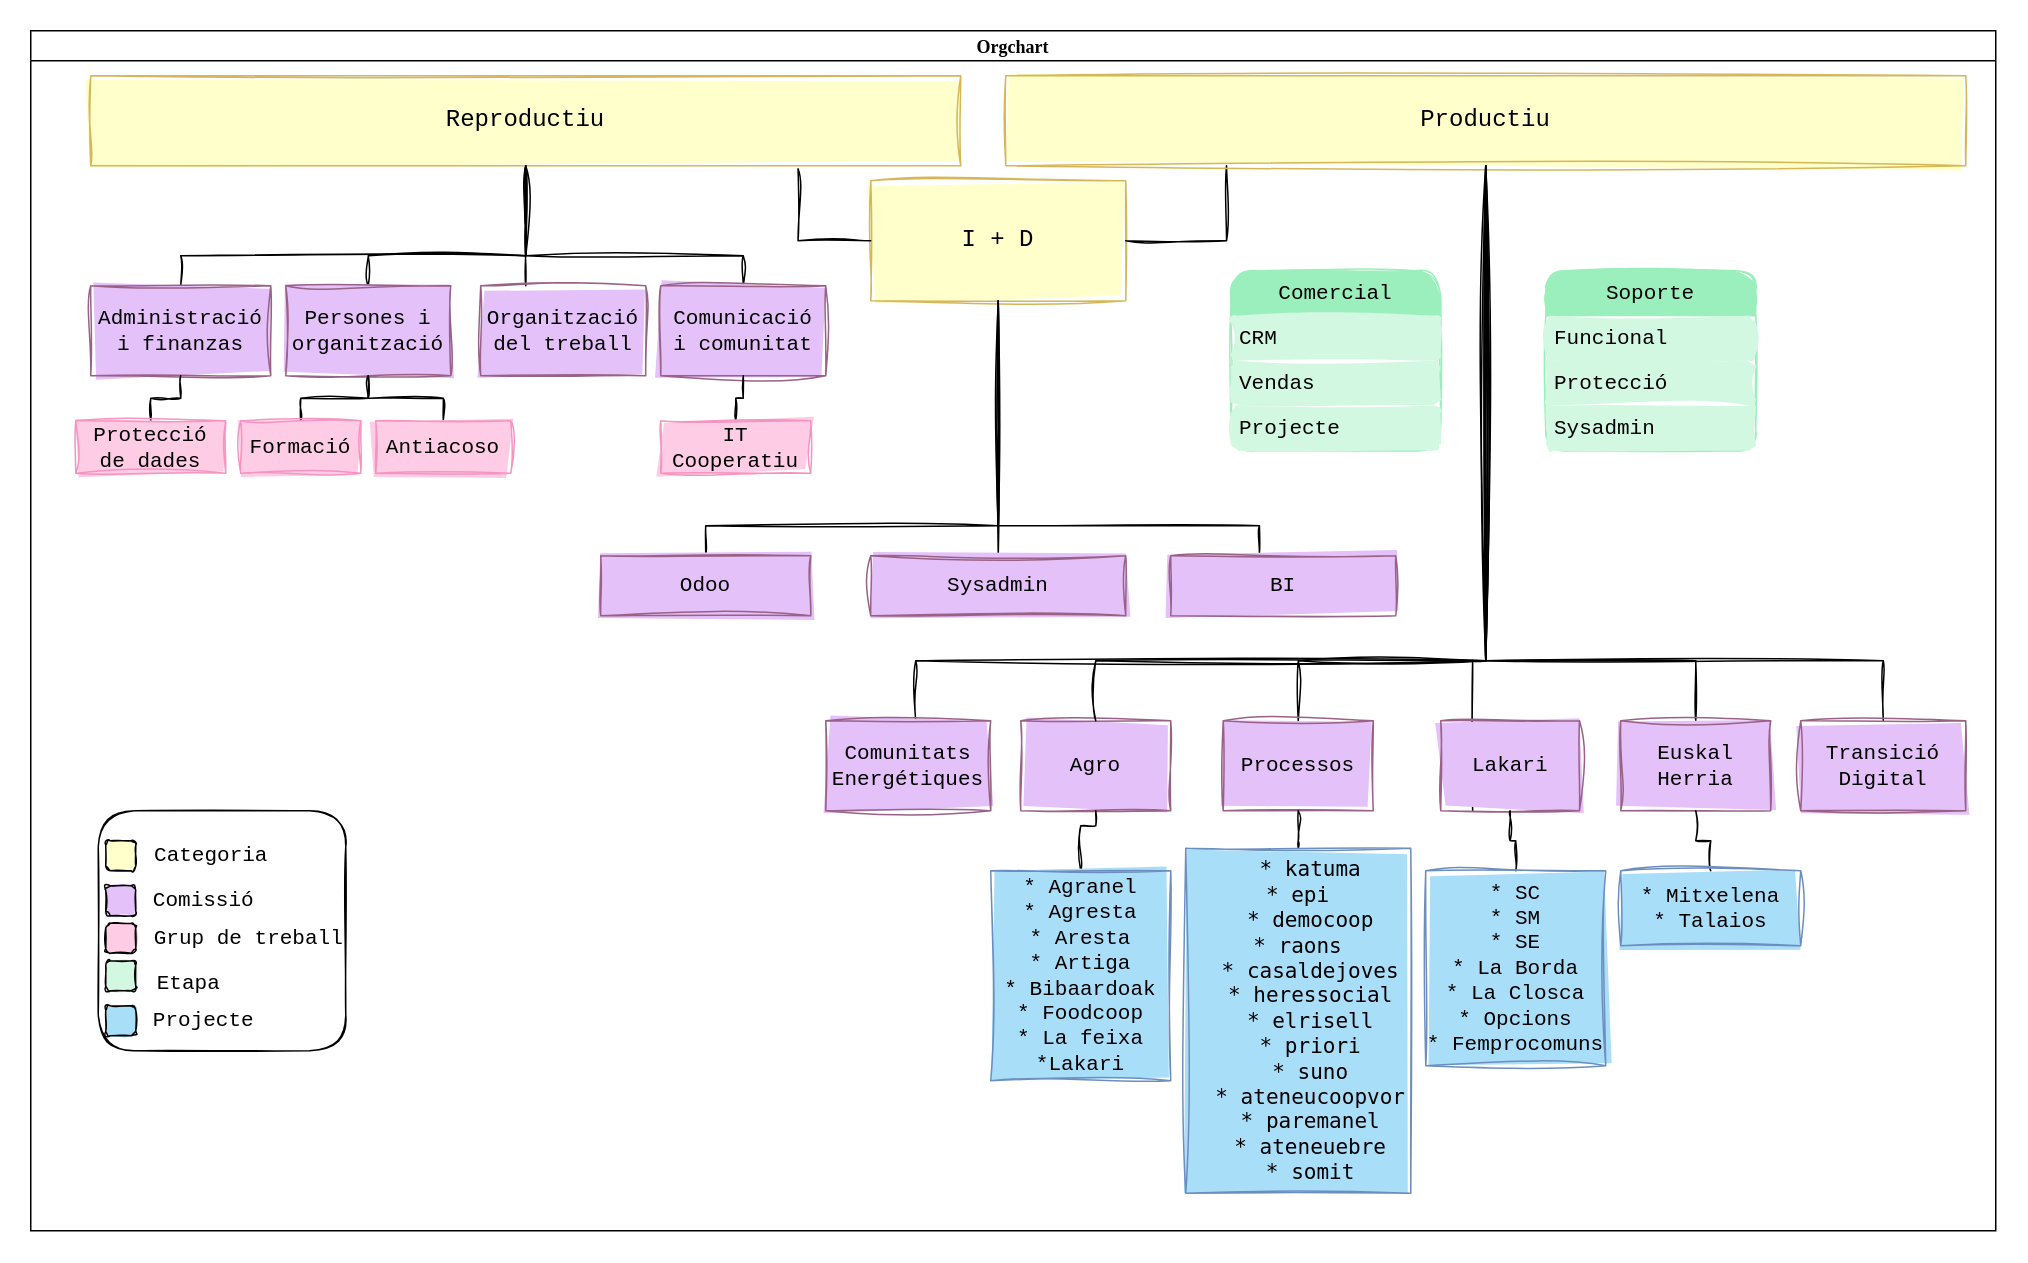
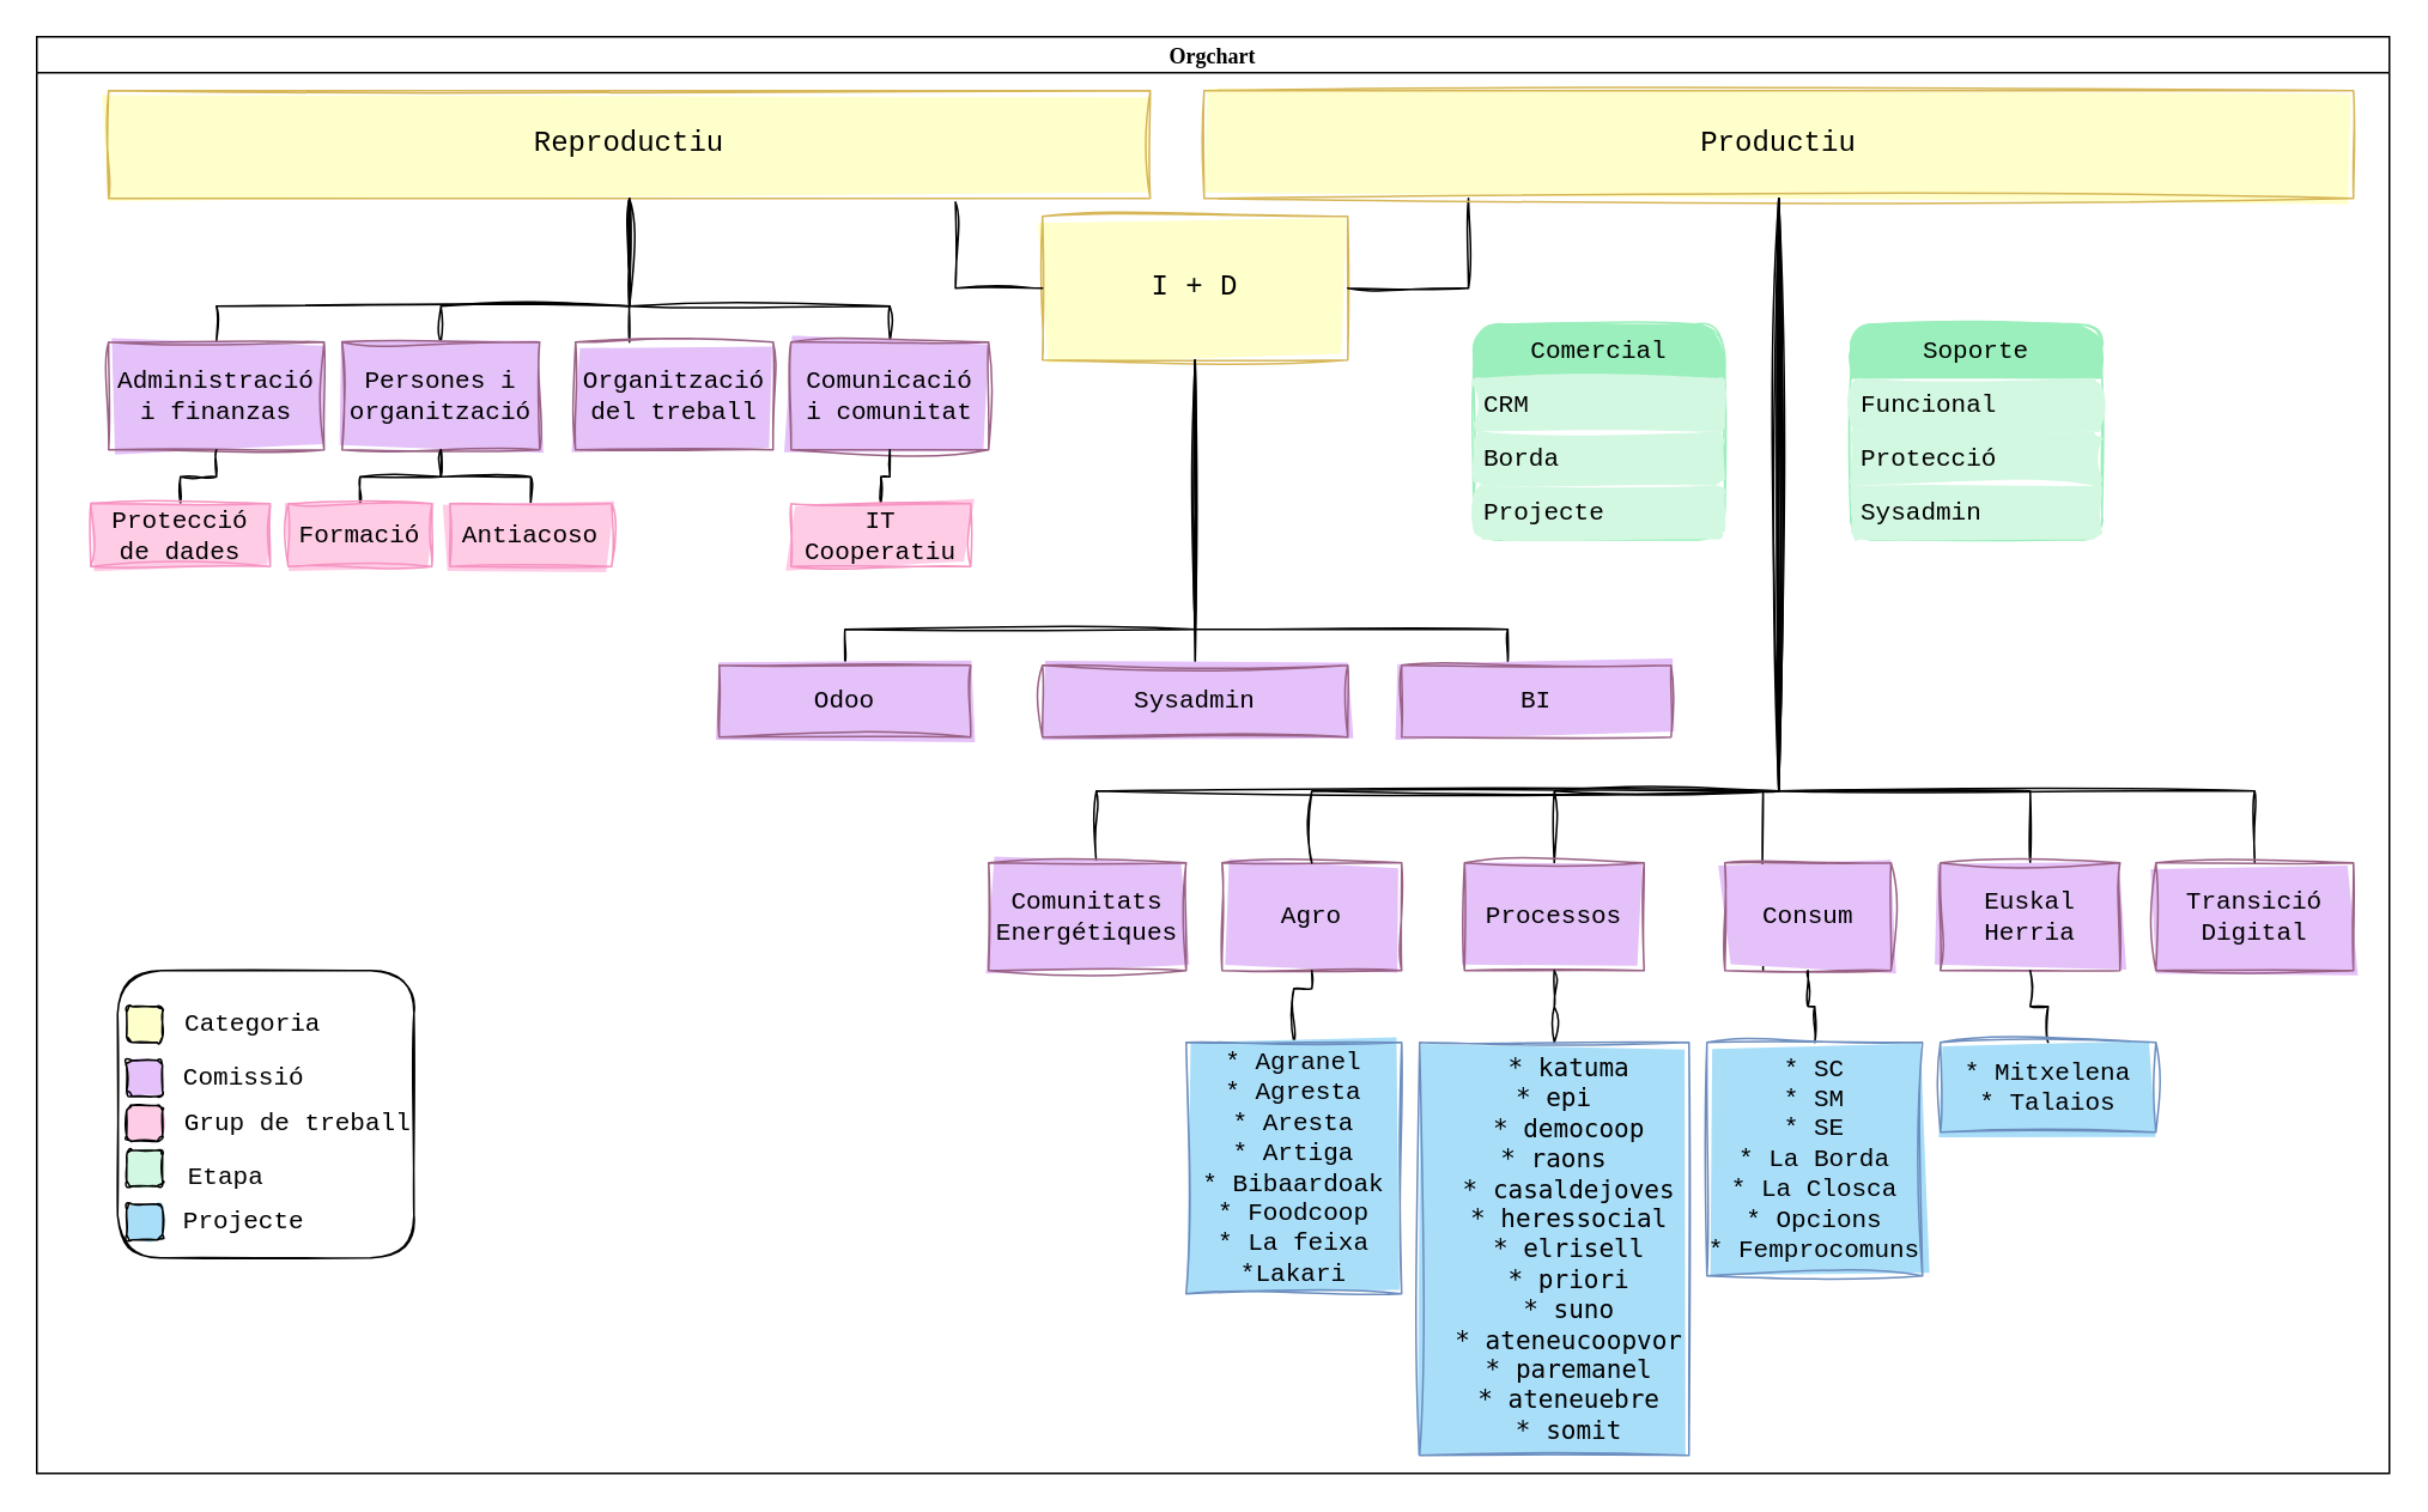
- <mxCell id="53" value="Vendas" style="text;strokeColor=none;fillColor=#D3F8E2;align=left;verticalAlign=middle;spacingLeft=4;spacingRight=4;overflow=hidden;points=[[0,0.5],[1,0.5]];portConstraint=eastwest;rotatable=0;whiteSpace=wrap;html=1;rounded=1;shadow=0;glass=0;sketch=1;fillStyle=solid;fontFamily=Courier New;fontSize=14;" vertex="1" parent="51"><mxGeometry y="60" width="140" height="30" as="geometry" /></mxCell>
+ <mxCell id="53" value="Borda" style="text;strokeColor=none;fillColor=#D3F8E2;align=left;verticalAlign=middle;spacingLeft=4;spacingRight=4;overflow=hidden;points=[[0,0.5],[1,0.5]];portConstraint=eastwest;rotatable=0;whiteSpace=wrap;html=1;rounded=1;shadow=0;glass=0;sketch=1;fillStyle=solid;fontFamily=Courier New;fontSize=14;" vertex="1" parent="51"><mxGeometry y="60" width="140" height="30" as="geometry" /></mxCell>
- <mxCell id="38" value="Lakari" style="whiteSpace=wrap;html=1;align=center;treeFolding=1;treeMoving=1;newEdgeStyle={&quot;edgeStyle&quot;:&quot;elbowEdgeStyle&quot;,&quot;startArrow&quot;:&quot;none&quot;,&quot;endArrow&quot;:&quot;none&quot;};fillColor=#E4C1F9;strokeColor=#996185;gradientColor=none;fontStyle=0;fontSize=14;sketch=1;curveFitting=1;jiggle=2;shadow=0;glass=0;rounded=0;fillStyle=solid;fontFamily=Courier New;" vertex="1" parent="2"><mxGeometry x="940" y="460" width="92.5" height="60" as="geometry" /></mxCell>
+ <mxCell id="38" value="Consum" style="whiteSpace=wrap;html=1;align=center;treeFolding=1;treeMoving=1;newEdgeStyle={&quot;edgeStyle&quot;:&quot;elbowEdgeStyle&quot;,&quot;startArrow&quot;:&quot;none&quot;,&quot;endArrow&quot;:&quot;none&quot;};fillColor=#E4C1F9;strokeColor=#996185;gradientColor=none;fontStyle=0;fontSize=14;sketch=1;curveFitting=1;jiggle=2;shadow=0;glass=0;rounded=0;fillStyle=solid;fontFamily=Courier New;" vertex="1" parent="2"><mxGeometry x="940" y="460" width="92.5" height="60" as="geometry" /></mxCell>
- <mxCell id="42" value="&lt;pre class=&quot;code highlight&quot; lang=&quot;yaml&quot;&gt;&lt;span class=&quot;line&quot; data-testid=&quot;content&quot; id=&quot;LC49&quot; lang=&quot;yaml&quot;&gt;&lt;span class=&quot;&quot;&gt;  &lt;/span&gt;*&lt;span class=&quot;&quot;&gt; &lt;/span&gt;&lt;span class=&quot;hljs-string&quot;&gt;katuma&lt;/span&gt;&lt;span class=&quot;&quot;&gt;&lt;/span&gt;&lt;/span&gt;&lt;span class=&quot;line&quot; data-testid=&quot;content&quot; id=&quot;LC50&quot; lang=&quot;yaml&quot;&gt;&lt;br&gt;* &lt;span class=&quot;hljs-string&quot;&gt;epi&lt;/span&gt;&lt;span class=&quot;&quot;&gt;&lt;/span&gt;&lt;/span&gt;&lt;br&gt;&lt;span class=&quot;line&quot; data-testid=&quot;content&quot; id=&quot;LC51&quot; lang=&quot;yaml&quot;&gt;&lt;span class=&quot;&quot;&gt;  &lt;/span&gt;*&lt;span class=&quot;&quot;&gt; &lt;/span&gt;&lt;span class=&quot;hljs-string&quot;&gt;democoop&lt;/span&gt;&lt;span class=&quot;&quot;&gt;&lt;/span&gt;&lt;/span&gt;&lt;span class=&quot;line&quot; data-testid=&quot;content&quot; id=&quot;LC52&quot; lang=&quot;yaml&quot;&gt;&lt;br&gt;*&lt;span class=&quot;&quot;&gt; &lt;/span&gt;&lt;span class=&quot;hljs-string&quot;&gt;raons&lt;/span&gt;&lt;span class=&quot;&quot;&gt;&lt;/span&gt;&lt;/span&gt;&lt;br&gt;&lt;span class=&quot;line&quot; data-testid=&quot;content&quot; id=&quot;LC53&quot; lang=&quot;yaml&quot;&gt;&lt;span class=&quot;&quot;&gt;  &lt;/span&gt;*&lt;span class=&quot;&quot;&gt; &lt;/span&gt;&lt;span class=&quot;hljs-string&quot;&gt;casaldejoves&lt;/span&gt;&lt;span class=&quot;&quot;&gt;&lt;/span&gt;&lt;/span&gt;&lt;br&gt;&lt;span class=&quot;line&quot; data-testid=&quot;content&quot; id=&quot;LC54&quot; lang=&quot;yaml&quot;&gt;&lt;span class=&quot;&quot;&gt;  &lt;/span&gt;*&lt;span class=&quot;&quot;&gt; &lt;/span&gt;&lt;span class=&quot;hljs-string&quot;&gt;heressocial&lt;/span&gt;&lt;span class=&quot;&quot;&gt;&lt;/span&gt;&lt;/span&gt;&lt;br&gt;&lt;span class=&quot;line&quot; data-testid=&quot;content&quot; id=&quot;LC55&quot; lang=&quot;yaml&quot;&gt;&lt;span class=&quot;&quot;&gt;  &lt;/span&gt;*&lt;span class=&quot;&quot;&gt; &lt;/span&gt;&lt;span class=&quot;hljs-string&quot;&gt;elrisell&lt;/span&gt;&lt;span class=&quot;&quot;&gt;&lt;/span&gt;&lt;/span&gt;&lt;br&gt;&lt;span class=&quot;line&quot; data-testid=&quot;content&quot; id=&quot;LC56&quot; lang=&quot;yaml&quot;&gt;&lt;span class=&quot;&quot;&gt;  &lt;/span&gt;*&lt;span class=&quot;&quot;&gt; &lt;/span&gt;&lt;span class=&quot;hljs-string&quot;&gt;priori&lt;/span&gt;&lt;span class=&quot;&quot;&gt;&lt;/span&gt;&lt;/span&gt;&lt;br&gt;&lt;span class=&quot;line&quot; data-testid=&quot;content&quot; id=&quot;LC57&quot; lang=&quot;yaml&quot;&gt;&lt;span class=&quot;&quot;&gt;  &lt;/span&gt;*&lt;span class=&quot;&quot;&gt; &lt;/span&gt;&lt;span class=&quot;hljs-string&quot;&gt;suno&lt;/span&gt;&lt;span class=&quot;&quot;&gt;&lt;/span&gt;&lt;/span&gt;&lt;br&gt;&lt;span class=&quot;line&quot; data-testid=&quot;content&quot; id=&quot;LC58&quot; lang=&quot;yaml&quot;&gt;&lt;span class=&quot;&quot;&gt;  &lt;/span&gt;*&lt;span class=&quot;&quot;&gt; &lt;/span&gt;&lt;span class=&quot;hljs-string&quot;&gt;ateneucoopvor&lt;/span&gt;&lt;span class=&quot;&quot;&gt;&lt;/span&gt;&lt;/span&gt;&lt;br&gt;&lt;span class=&quot;line&quot; data-testid=&quot;content&quot; id=&quot;LC59&quot; lang=&quot;yaml&quot;&gt;&lt;span class=&quot;&quot;&gt;  &lt;/span&gt;*&lt;span class=&quot;&quot;&gt; &lt;/span&gt;&lt;span class=&quot;hljs-string&quot;&gt;paremanel&lt;/span&gt;&lt;span class=&quot;&quot;&gt;&lt;/span&gt;&lt;/span&gt;&lt;br&gt;&lt;span class=&quot;line&quot; data-testid=&quot;content&quot; id=&quot;LC60&quot; lang=&quot;yaml&quot;&gt;&lt;span class=&quot;&quot;&gt;  &lt;/span&gt;*&lt;span class=&quot;&quot;&gt; &lt;/span&gt;&lt;span class=&quot;hljs-string&quot;&gt;ateneuebre&lt;/span&gt;&lt;span class=&quot;&quot;&gt;&lt;/span&gt;&lt;/span&gt;&lt;br&gt;&lt;span class=&quot;line&quot; data-testid=&quot;content&quot; id=&quot;LC61&quot; lang=&quot;yaml&quot;&gt;&lt;span class=&quot;&quot;&gt;  &lt;/span&gt;*&lt;span class=&quot;&quot;&gt; &lt;/span&gt;&lt;span class=&quot;hljs-string&quot;&gt;somit&lt;/span&gt;&lt;/span&gt;&lt;br&gt;&lt;/pre&gt;" style="whiteSpace=wrap;html=1;align=center;treeFolding=1;treeMoving=1;newEdgeStyle={&quot;edgeStyle&quot;:&quot;elbowEdgeStyle&quot;,&quot;startArrow&quot;:&quot;none&quot;,&quot;endArrow&quot;:&quot;none&quot;};fillColor=#A9DEF9;strokeColor=#6c8ebf;gradientColor=none;fontStyle=0;fontSize=14;sketch=1;curveFitting=1;jiggle=2;shadow=0;glass=0;rounded=0;fillStyle=solid;fontFamily=Courier New;" vertex="1" parent="2"><mxGeometry x="770" y="545" width="150" height="230" as="geometry" /></mxCell>
+ <mxCell id="42" value="&lt;pre class=&quot;code highlight&quot; lang=&quot;yaml&quot;&gt;&lt;span class=&quot;line&quot; data-testid=&quot;content&quot; id=&quot;LC49&quot; lang=&quot;yaml&quot;&gt;&lt;span class=&quot;&quot;&gt;  &lt;/span&gt;*&lt;span class=&quot;&quot;&gt; &lt;/span&gt;&lt;span class=&quot;hljs-string&quot;&gt;katuma&lt;/span&gt;&lt;span class=&quot;&quot;&gt;&lt;/span&gt;&lt;/span&gt;&lt;span class=&quot;line&quot; data-testid=&quot;content&quot; id=&quot;LC50&quot; lang=&quot;yaml&quot;&gt;&lt;br&gt;* &lt;span class=&quot;hljs-string&quot;&gt;epi&lt;/span&gt;&lt;span class=&quot;&quot;&gt;&lt;/span&gt;&lt;/span&gt;&lt;br&gt;&lt;span class=&quot;line&quot; data-testid=&quot;content&quot; id=&quot;LC51&quot; lang=&quot;yaml&quot;&gt;&lt;span class=&quot;&quot;&gt;  &lt;/span&gt;*&lt;span class=&quot;&quot;&gt; &lt;/span&gt;&lt;span class=&quot;hljs-string&quot;&gt;democoop&lt;/span&gt;&lt;span class=&quot;&quot;&gt;&lt;/span&gt;&lt;/span&gt;&lt;span class=&quot;line&quot; data-testid=&quot;content&quot; id=&quot;LC52&quot; lang=&quot;yaml&quot;&gt;&lt;br&gt;*&lt;span class=&quot;&quot;&gt; &lt;/span&gt;&lt;span class=&quot;hljs-string&quot;&gt;raons&lt;/span&gt;&lt;span class=&quot;&quot;&gt;&lt;/span&gt;&lt;/span&gt;&lt;br&gt;&lt;span class=&quot;line&quot; data-testid=&quot;content&quot; id=&quot;LC53&quot; lang=&quot;yaml&quot;&gt;&lt;span class=&quot;&quot;&gt;  &lt;/span&gt;*&lt;span class=&quot;&quot;&gt; &lt;/span&gt;&lt;span class=&quot;hljs-string&quot;&gt;casaldejoves&lt;/span&gt;&lt;span class=&quot;&quot;&gt;&lt;/span&gt;&lt;/span&gt;&lt;br&gt;&lt;span class=&quot;line&quot; data-testid=&quot;content&quot; id=&quot;LC54&quot; lang=&quot;yaml&quot;&gt;&lt;span class=&quot;&quot;&gt;  &lt;/span&gt;*&lt;span class=&quot;&quot;&gt; &lt;/span&gt;&lt;span class=&quot;hljs-string&quot;&gt;heressocial&lt;/span&gt;&lt;span class=&quot;&quot;&gt;&lt;/span&gt;&lt;/span&gt;&lt;br&gt;&lt;span class=&quot;line&quot; data-testid=&quot;content&quot; id=&quot;LC55&quot; lang=&quot;yaml&quot;&gt;&lt;span class=&quot;&quot;&gt;  &lt;/span&gt;*&lt;span class=&quot;&quot;&gt; &lt;/span&gt;&lt;span class=&quot;hljs-string&quot;&gt;elrisell&lt;/span&gt;&lt;span class=&quot;&quot;&gt;&lt;/span&gt;&lt;/span&gt;&lt;br&gt;&lt;span class=&quot;line&quot; data-testid=&quot;content&quot; id=&quot;LC56&quot; lang=&quot;yaml&quot;&gt;&lt;span class=&quot;&quot;&gt;  &lt;/span&gt;*&lt;span class=&quot;&quot;&gt; &lt;/span&gt;&lt;span class=&quot;hljs-string&quot;&gt;priori&lt;/span&gt;&lt;span class=&quot;&quot;&gt;&lt;/span&gt;&lt;/span&gt;&lt;br&gt;&lt;span class=&quot;line&quot; data-testid=&quot;content&quot; id=&quot;LC57&quot; lang=&quot;yaml&quot;&gt;&lt;span class=&quot;&quot;&gt;  &lt;/span&gt;*&lt;span class=&quot;&quot;&gt; &lt;/span&gt;&lt;span class=&quot;hljs-string&quot;&gt;suno&lt;/span&gt;&lt;span class=&quot;&quot;&gt;&lt;/span&gt;&lt;/span&gt;&lt;br&gt;&lt;span class=&quot;line&quot; data-testid=&quot;content&quot; id=&quot;LC58&quot; lang=&quot;yaml&quot;&gt;&lt;span class=&quot;&quot;&gt;  &lt;/span&gt;*&lt;span class=&quot;&quot;&gt; &lt;/span&gt;&lt;span class=&quot;hljs-string&quot;&gt;ateneucoopvor&lt;/span&gt;&lt;span class=&quot;&quot;&gt;&lt;/span&gt;&lt;/span&gt;&lt;br&gt;&lt;span class=&quot;line&quot; data-testid=&quot;content&quot; id=&quot;LC59&quot; lang=&quot;yaml&quot;&gt;&lt;span class=&quot;&quot;&gt;  &lt;/span&gt;*&lt;span class=&quot;&quot;&gt; &lt;/span&gt;&lt;span class=&quot;hljs-string&quot;&gt;paremanel&lt;/span&gt;&lt;span class=&quot;&quot;&gt;&lt;/span&gt;&lt;/span&gt;&lt;br&gt;&lt;span class=&quot;line&quot; data-testid=&quot;content&quot; id=&quot;LC60&quot; lang=&quot;yaml&quot;&gt;&lt;span class=&quot;&quot;&gt;  &lt;/span&gt;*&lt;span class=&quot;&quot;&gt; &lt;/span&gt;&lt;span class=&quot;hljs-string&quot;&gt;ateneuebre&lt;/span&gt;&lt;span class=&quot;&quot;&gt;&lt;/span&gt;&lt;/span&gt;&lt;br&gt;&lt;span class=&quot;line&quot; data-testid=&quot;content&quot; id=&quot;LC61&quot; lang=&quot;yaml&quot;&gt;&lt;span class=&quot;&quot;&gt;  &lt;/span&gt;*&lt;span class=&quot;&quot;&gt; &lt;/span&gt;&lt;span class=&quot;hljs-string&quot;&gt;somit&lt;/span&gt;&lt;/span&gt;&lt;br&gt;&lt;/pre&gt;" style="whiteSpace=wrap;html=1;align=center;treeFolding=1;treeMoving=1;newEdgeStyle={&quot;edgeStyle&quot;:&quot;elbowEdgeStyle&quot;,&quot;startArrow&quot;:&quot;none&quot;,&quot;endArrow&quot;:&quot;none&quot;};fillColor=#A9DEF9;strokeColor=#6c8ebf;gradientColor=none;fontStyle=0;fontSize=14;sketch=1;curveFitting=1;jiggle=2;shadow=0;glass=0;rounded=0;fillStyle=solid;fontFamily=Courier New;" vertex="1" parent="2"><mxGeometry x="770" y="560" width="150" height="230" as="geometry" /></mxCell>
